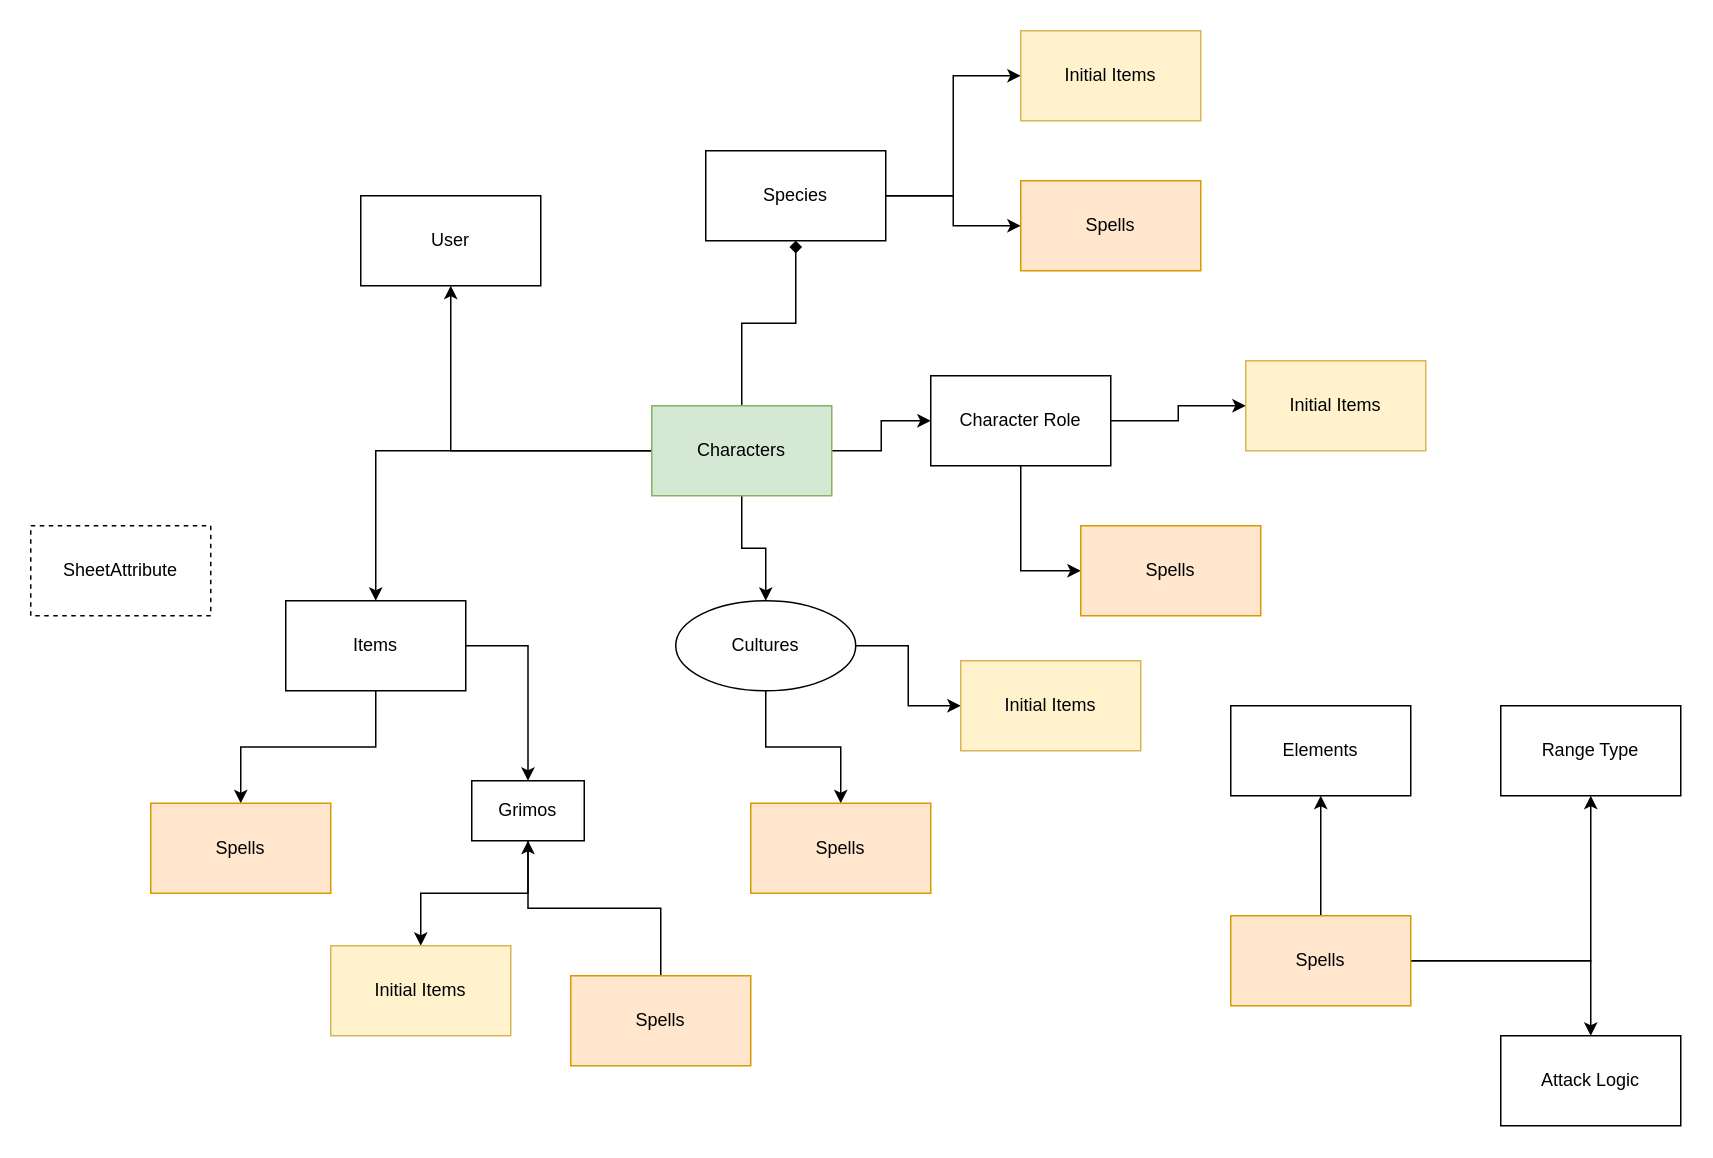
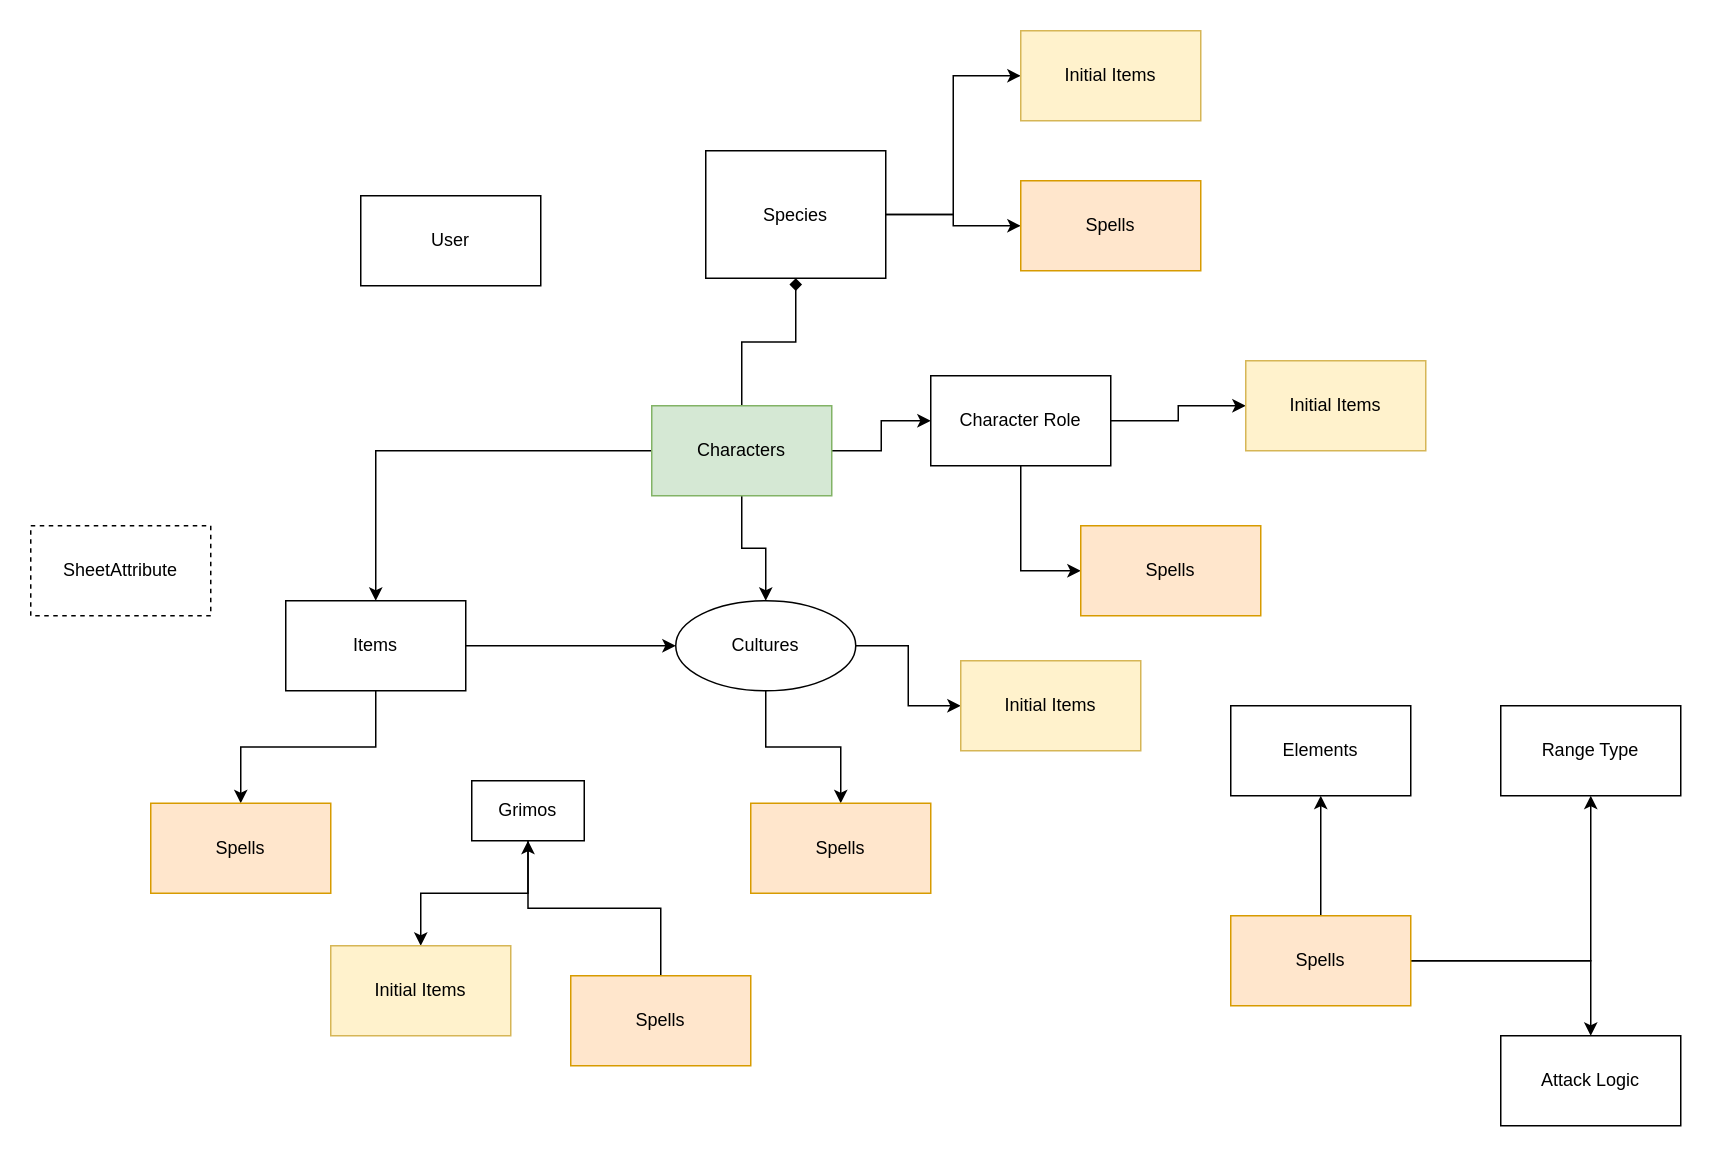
- <mxCell id="16" value="Species" style="rounded=0;whiteSpace=wrap;html=1;" parent="1" vertex="1"><mxGeometry x="470" y="100" width="120" height="60" as="geometry" /></mxCell>
+ <mxCell id="16" value="Species" style="rounded=0;whiteSpace=wrap;html=1;" parent="1" vertex="1"><mxGeometry x="470" y="100" width="120" height="85" as="geometry" /></mxCell>
- <mxCell id="6" style="edgeStyle=orthogonalEdgeStyle;rounded=0;orthogonalLoop=1;jettySize=auto;html=1;entryX=0.5;entryY=1;entryDx=0;entryDy=0;" parent="1" source="7" target="20" edge="1"><mxGeometry relative="1" as="geometry" /></mxCell>
- <mxCell id="18" value="" style="edgeStyle=orthogonalEdgeStyle;rounded=0;orthogonalLoop=1;jettySize=auto;html=1;" parent="1" source="19" target="26" edge="1"><mxGeometry relative="1" as="geometry" /></mxCell>
+ <mxCell id="18" value="" style="edgeStyle=orthogonalEdgeStyle;rounded=0;orthogonalLoop=1;jettySize=auto;html=1;" parent="1" source="19" target="10" edge="1"><mxGeometry relative="1" as="geometry" /></mxCell>
